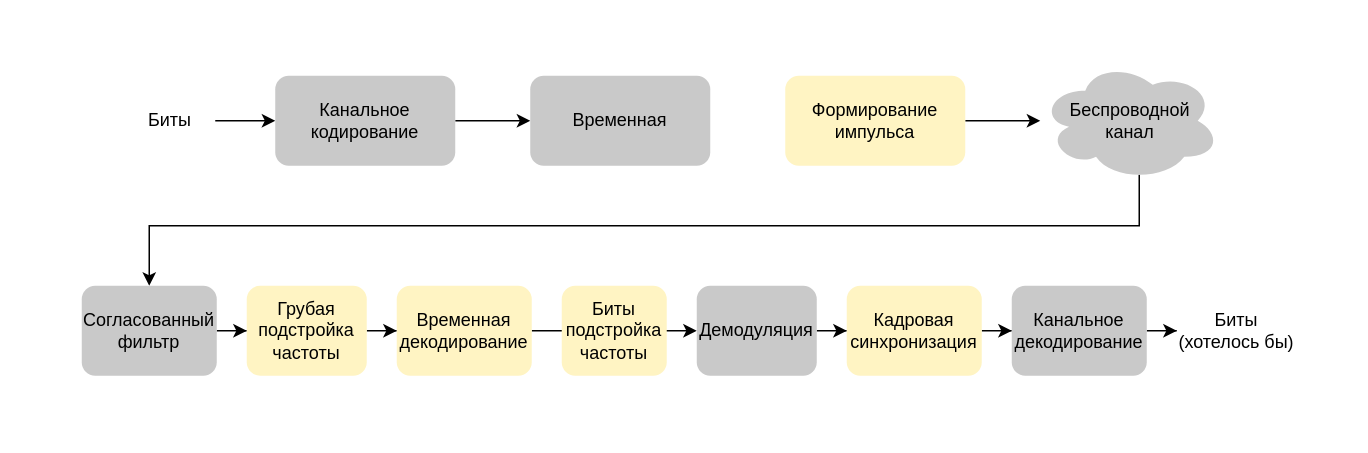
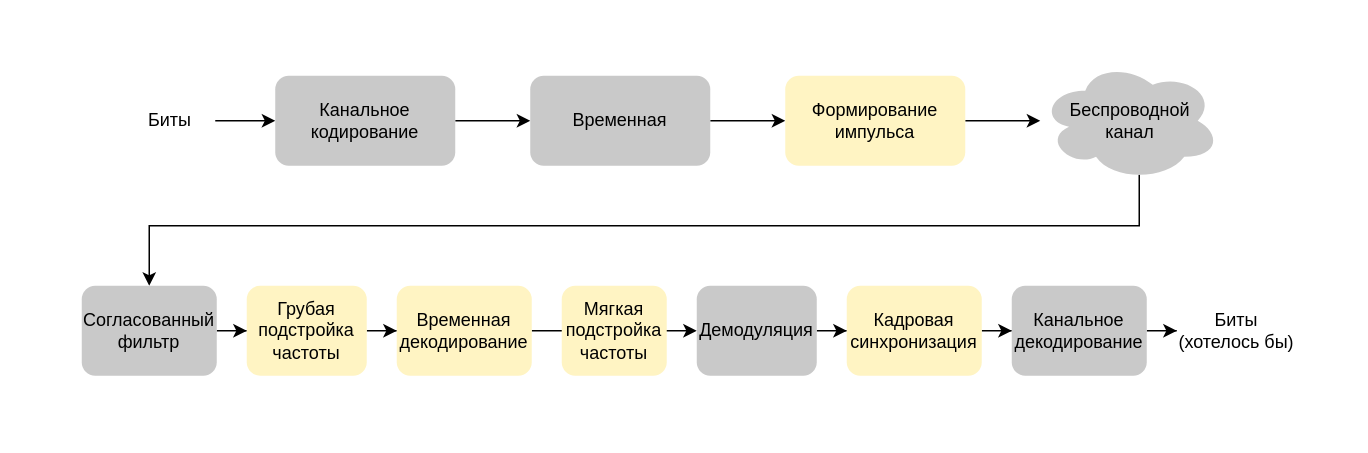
+ <mxCell id="7" value="" style="edgeStyle=orthogonalEdgeStyle;rounded=0;orthogonalLoop=1;jettySize=auto;html=1;fontSize=12;fontStyle=0" parent="1" source="8" target="10" edge="1"><mxGeometry relative="1" as="geometry" /></mxCell>
- <mxCell id="19" value="Биты &lt;br&gt;подстройка &lt;br&gt;частоты" style="rounded=1;whiteSpace=wrap;html=1;fontSize=12;fillStyle=auto;fillColor=#FFF4C3;strokeColor=none;fontStyle=0" parent="1" vertex="1"><mxGeometry x="374" y="190" width="70" height="60" as="geometry" /></mxCell>
+ <mxCell id="19" value="Мягкая &lt;br&gt;подстройка &lt;br&gt;частоты" style="rounded=1;whiteSpace=wrap;html=1;fontSize=12;fillStyle=auto;fillColor=#FFF4C3;strokeColor=none;fontStyle=0" parent="1" vertex="1"><mxGeometry x="374" y="190" width="70" height="60" as="geometry" /></mxCell>
